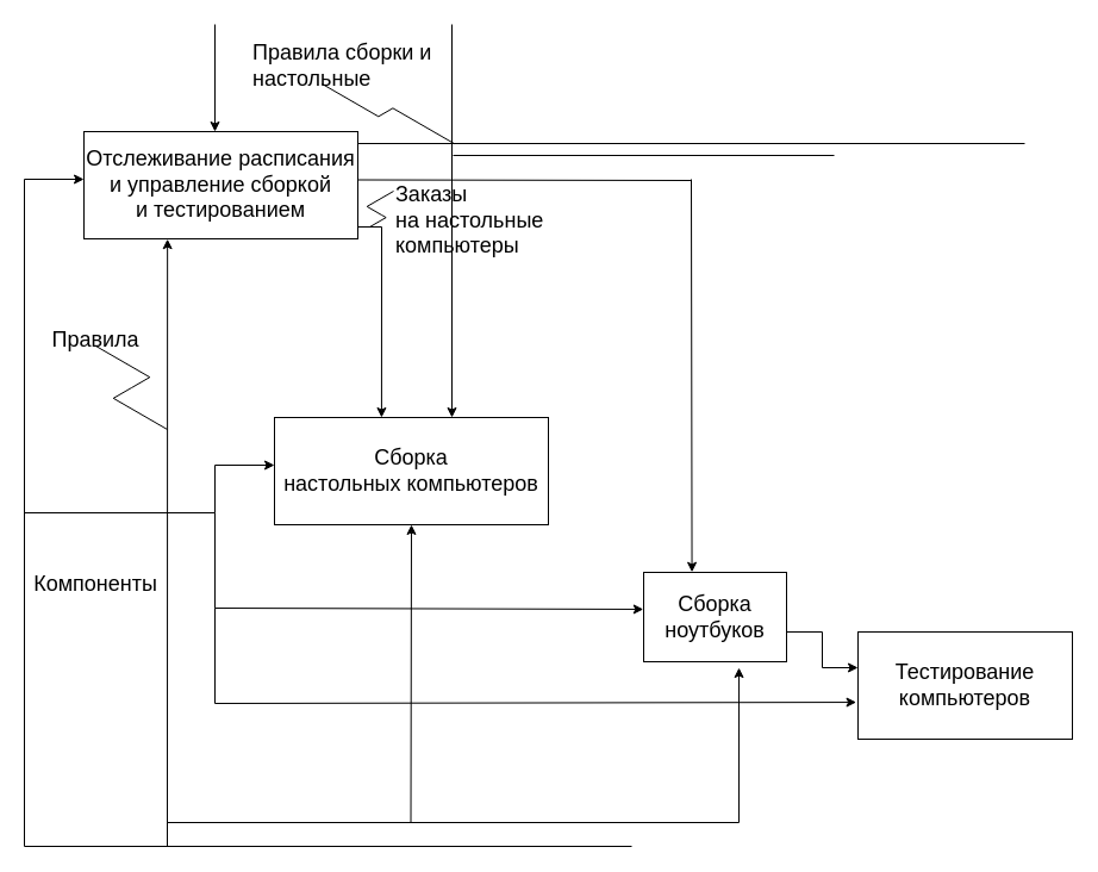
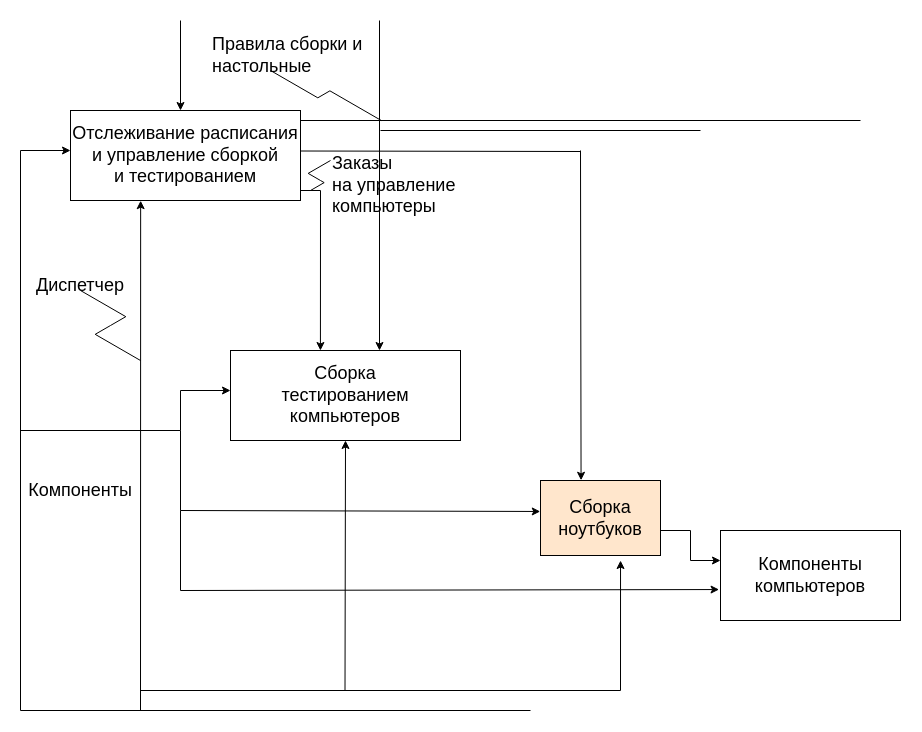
- <mxCell id="17" value="Заказы&lt;br&gt;на настольные компьютеры" style="text;html=1;strokeColor=none;fillColor=none;align=left;verticalAlign=middle;whiteSpace=wrap;rounded=0;fontSize=18;" vertex="1" parent="1"><mxGeometry x="330" y="170" width="130" height="30" as="geometry" /></mxCell>
+ <mxCell id="17" value="Заказы&lt;br&gt;на управление компьютеры" style="text;html=1;strokeColor=none;fillColor=none;align=left;verticalAlign=middle;whiteSpace=wrap;rounded=0;fontSize=18;" vertex="1" parent="1"><mxGeometry x="330" y="170" width="130" height="30" as="geometry" /></mxCell>
- <mxCell id="19" value="Правила" style="text;html=1;strokeColor=none;fillColor=none;align=center;verticalAlign=middle;whiteSpace=wrap;rounded=0;fontSize=18;" vertex="1" parent="1"><mxGeometry x="50" y="270" width="60" height="30" as="geometry" /></mxCell>
+ <mxCell id="19" value="Диспетчер" style="text;html=1;strokeColor=none;fillColor=none;align=center;verticalAlign=middle;whiteSpace=wrap;rounded=0;fontSize=18;" vertex="1" parent="1"><mxGeometry x="50" y="270" width="60" height="30" as="geometry" /></mxCell>
- <mxCell id="11" value="Сборка &lt;br&gt;настольных компьютеров" style="rounded=0;whiteSpace=wrap;html=1;fontSize=18;" vertex="1" parent="1"><mxGeometry x="230" y="350" width="230" height="90" as="geometry" /></mxCell>
+ <mxCell id="11" value="Сборка &lt;br&gt;тестированием компьютеров" style="rounded=0;whiteSpace=wrap;html=1;fontSize=18;" vertex="1" parent="1"><mxGeometry x="230" y="350" width="230" height="90" as="geometry" /></mxCell>
- <mxCell id="26" value="Сборка ноутбуков" style="rounded=0;whiteSpace=wrap;html=1;fontSize=18;" vertex="1" parent="1"><mxGeometry y="480" width="120" height="75" as="geometry" x="540" /></mxCell>
+ <mxCell id="26" value="Сборка ноутбуков" style="rounded=0;whiteSpace=wrap;html=1;fontSize=18;fillColor=#ffe6cc;" vertex="1" parent="1"><mxGeometry y="480" width="120" height="75" as="geometry" x="540" /></mxCell>
- <mxCell id="33" value="Тестирование компьютеров" style="rounded=0;whiteSpace=wrap;html=1;fontSize=18;" vertex="1" parent="1"><mxGeometry x="720" y="530" width="180" height="90" as="geometry" /></mxCell>
+ <mxCell id="33" value="Компоненты компьютеров" style="rounded=0;whiteSpace=wrap;html=1;fontSize=18;" vertex="1" parent="1"><mxGeometry x="720" y="530" width="180" height="90" as="geometry" /></mxCell>
